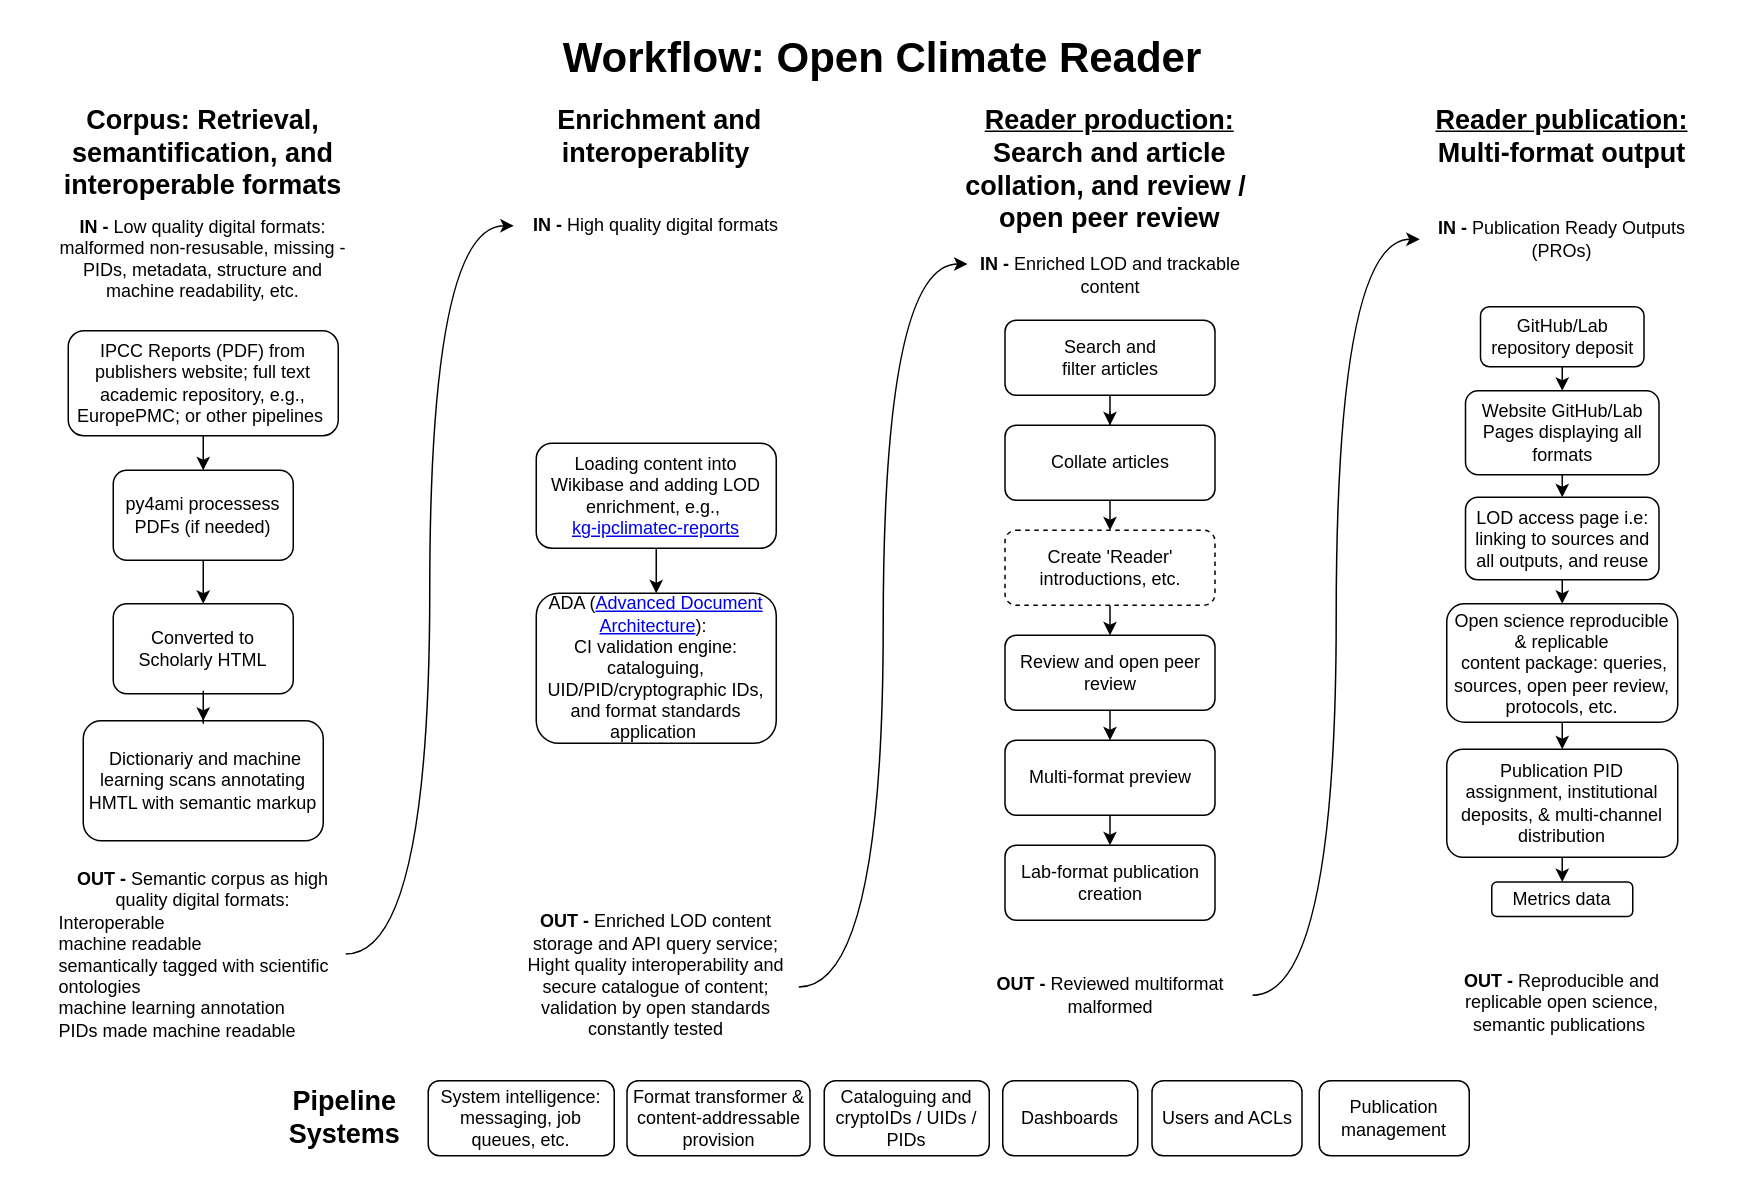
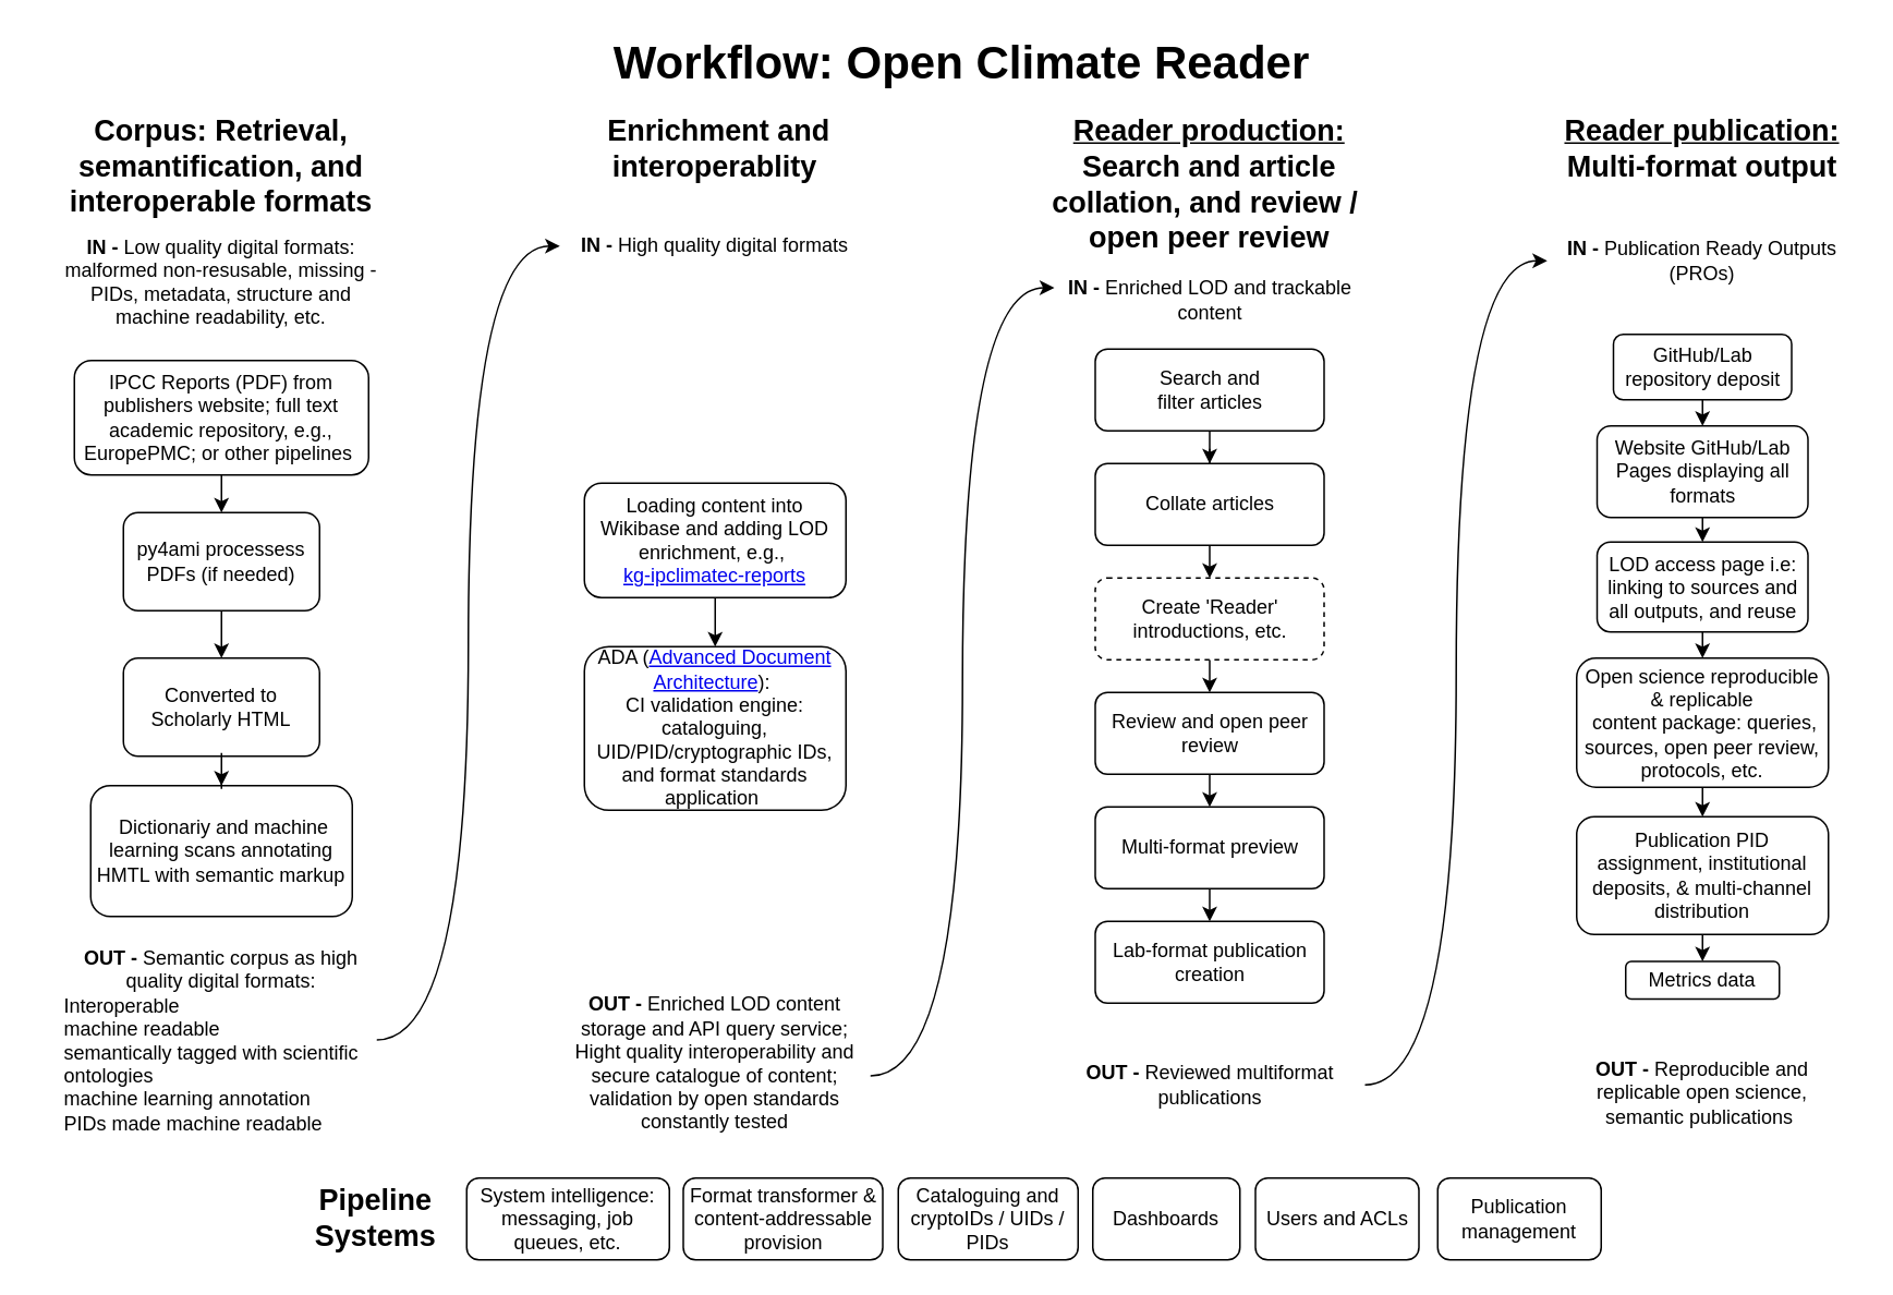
- <mxCell id="64" value="&lt;b&gt;OUT - &lt;/b&gt;Reviewed multiformat malformed" style="text;html=1;strokeColor=none;fillColor=none;align=center;verticalAlign=middle;whiteSpace=wrap;rounded=0;" vertex="1" parent="48"><mxGeometry x="7.5" y="550" width="190" height="30" as="geometry" /></mxCell>
+ <mxCell id="64" value="&lt;b&gt;OUT - &lt;/b&gt;Reviewed multiformat publications" style="text;html=1;strokeColor=none;fillColor=none;align=center;verticalAlign=middle;whiteSpace=wrap;rounded=0;" vertex="1" parent="48"><mxGeometry x="7.5" y="550" width="190" height="30" as="geometry" /></mxCell>
